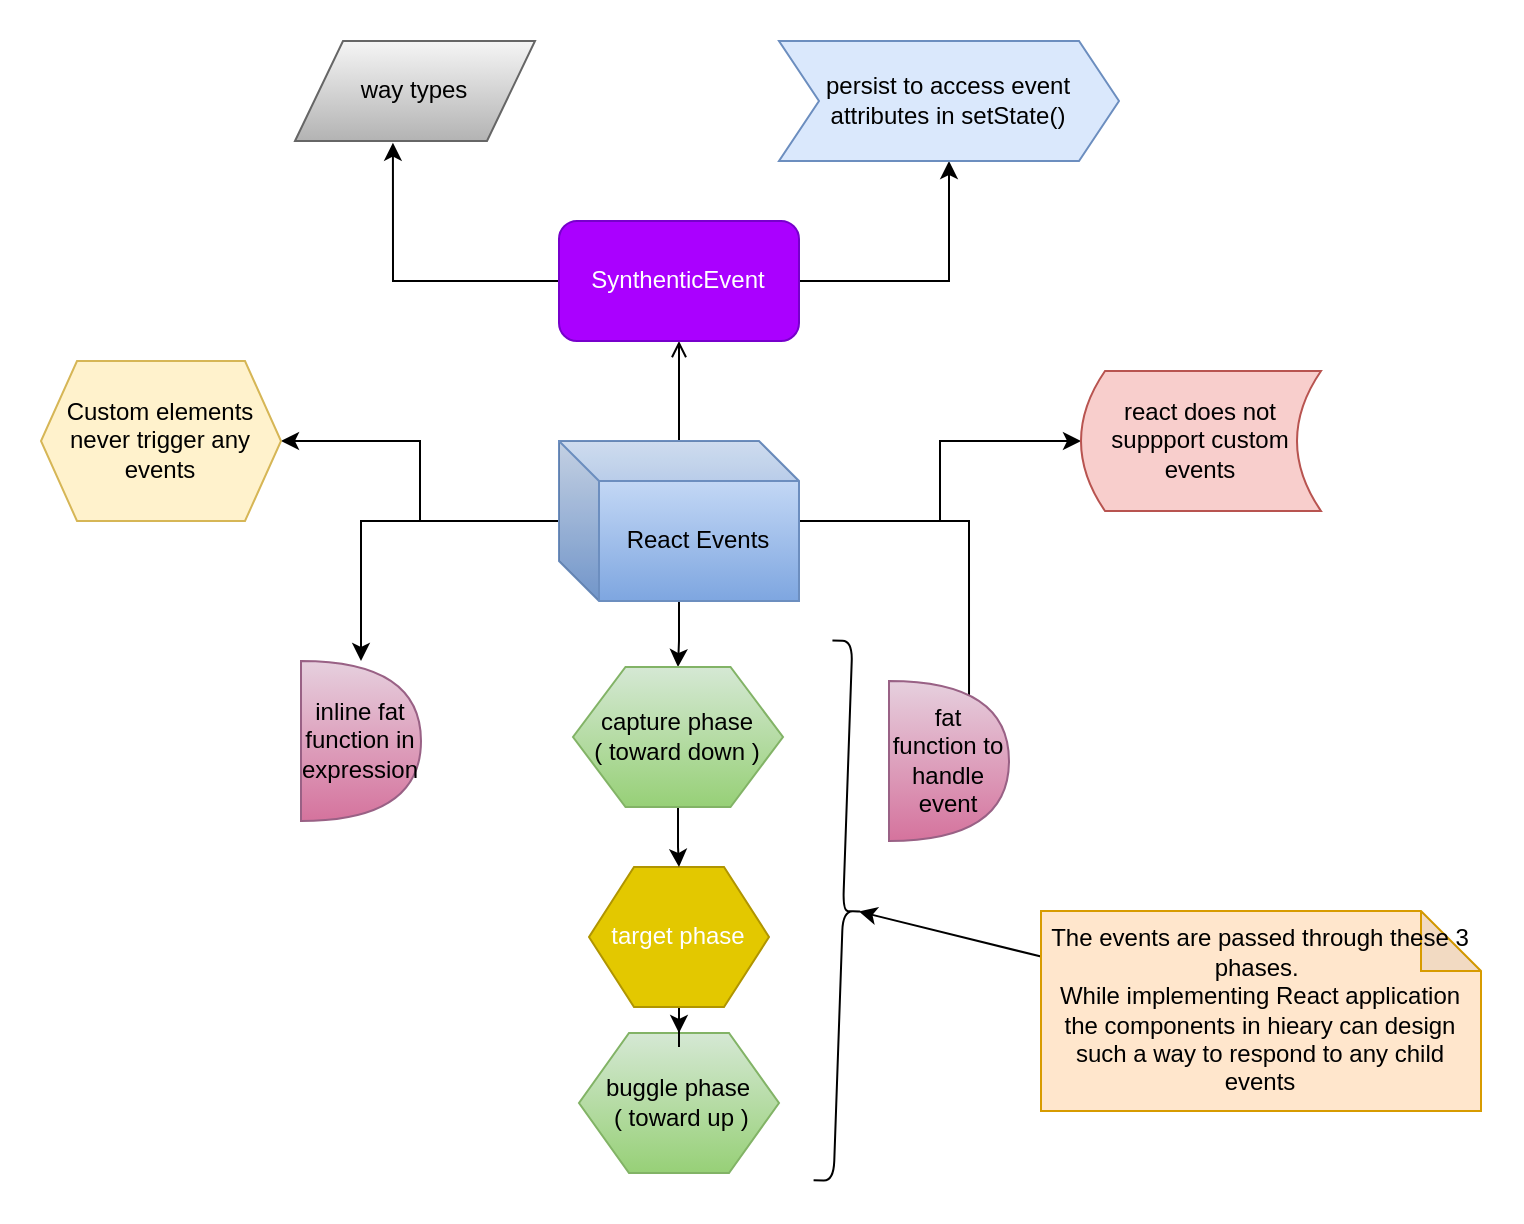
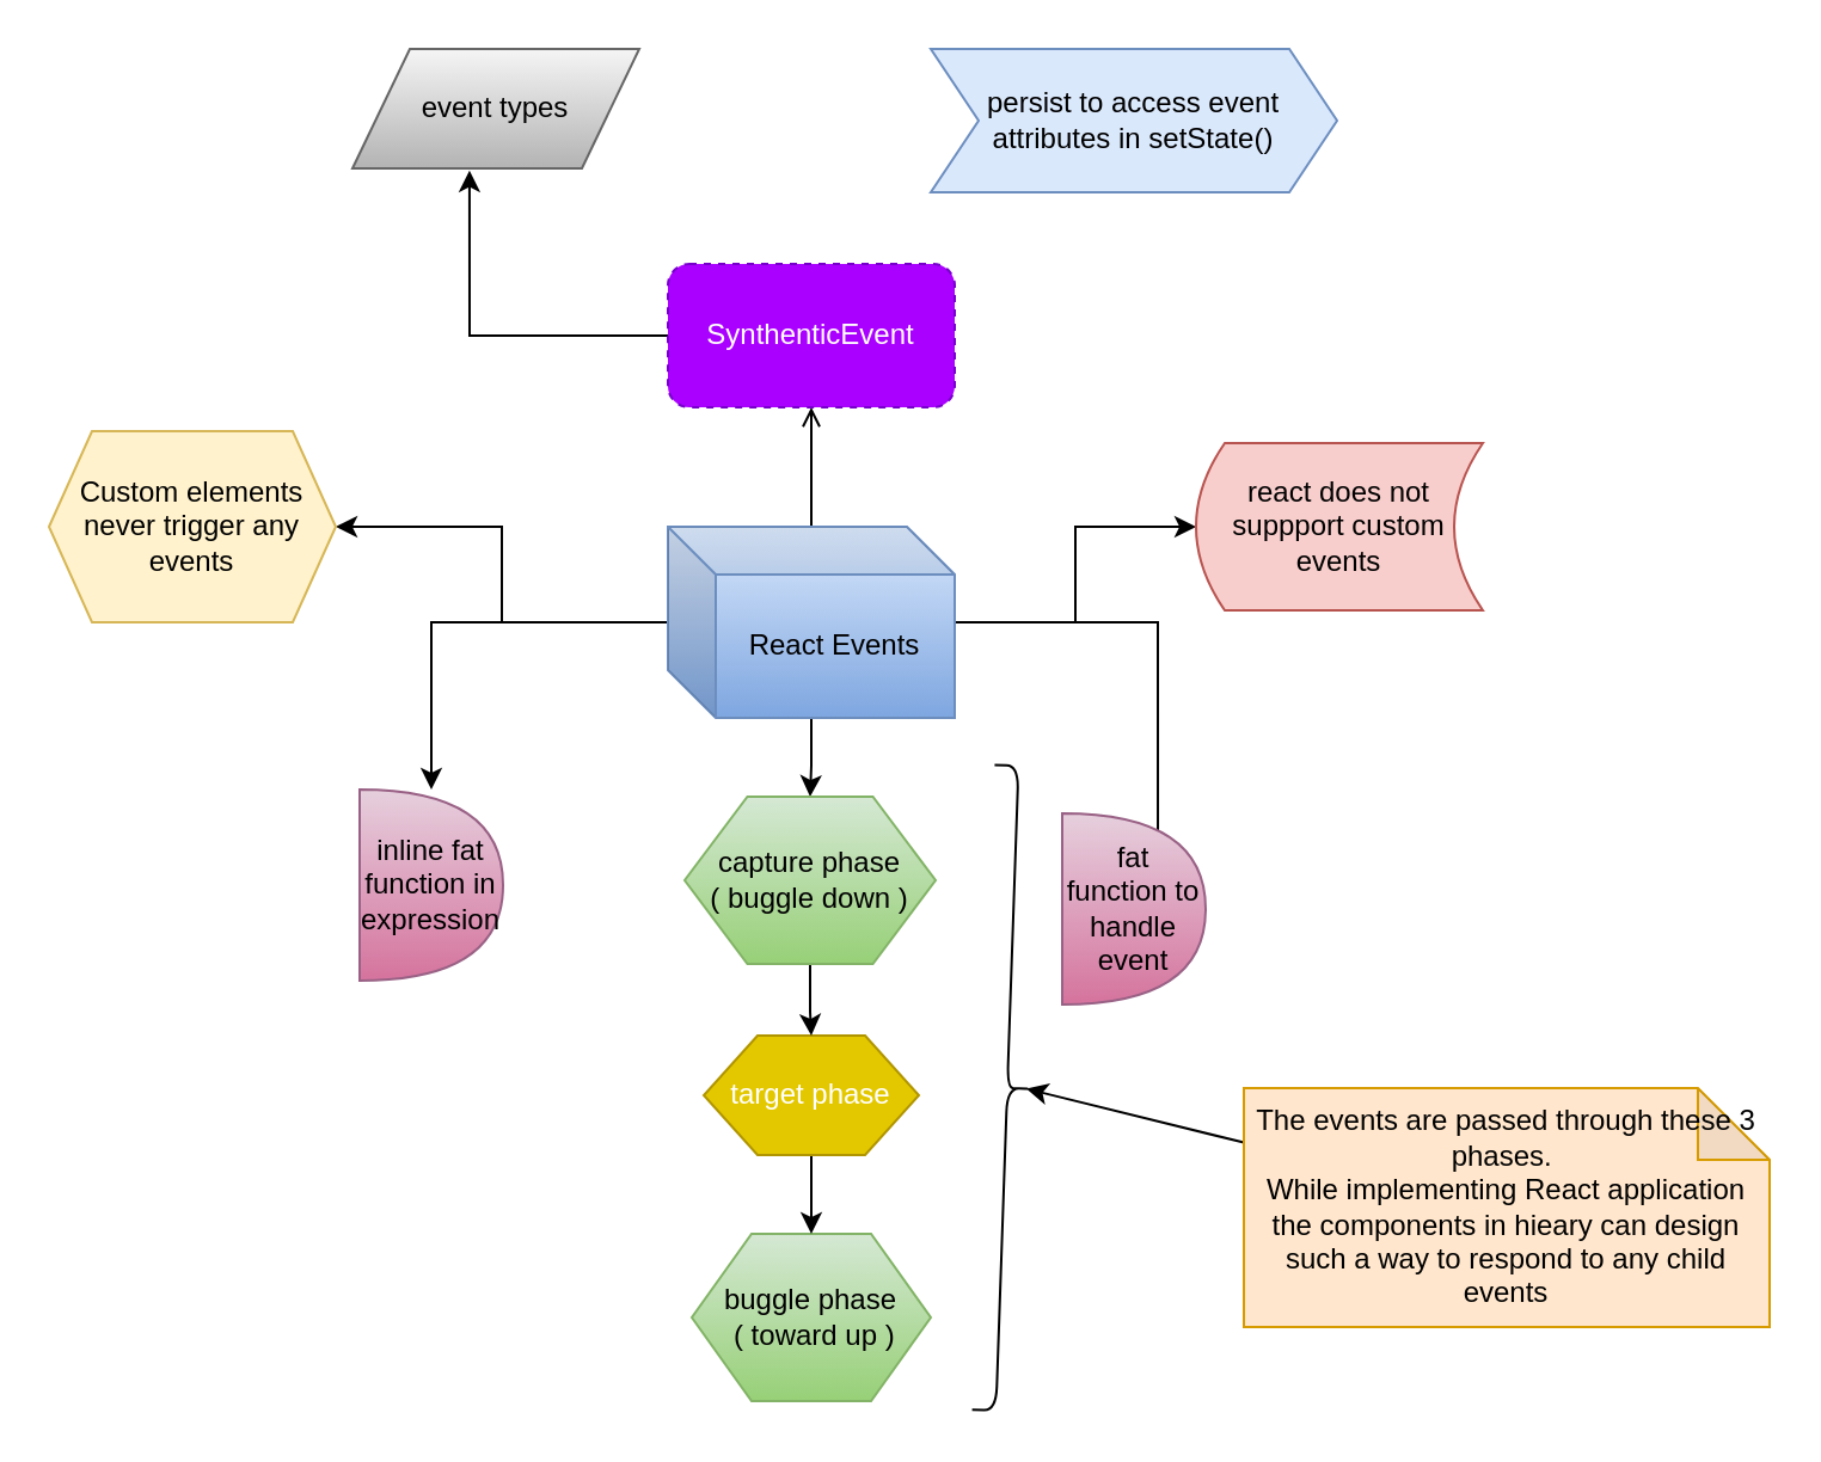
- <mxCell id="13" value="way types" style="shape=parallelogram;perimeter=parallelogramPerimeter;whiteSpace=wrap;html=1;gradientColor=#b3b3b3;fillColor=#f5f5f5;strokeColor=#666666;" parent="1" vertex="1"><mxGeometry x="147" y="20" width="120" height="50" as="geometry" /></mxCell>
+ <mxCell id="13" value="event types" style="shape=parallelogram;perimeter=parallelogramPerimeter;whiteSpace=wrap;html=1;gradientColor=#b3b3b3;fillColor=#f5f5f5;strokeColor=#666666;" parent="1" vertex="1"><mxGeometry x="147" y="20" width="120" height="50" as="geometry" /></mxCell>
- <mxCell id="11" value="SynthenticEvent" style="rounded=1;whiteSpace=wrap;html=1;fillColor=#aa00ff;strokeColor=#7700CC;fontColor=#ffffff;" parent="1" vertex="1"><mxGeometry x="279" y="110" width="120" height="60" as="geometry" /></mxCell>
+ <mxCell id="11" value="SynthenticEvent" style="rounded=1;whiteSpace=wrap;html=1;fillColor=#aa00ff;strokeColor=#7700CC;fontColor=#ffffff;dashed=1;" parent="1" vertex="1"><mxGeometry x="279" y="110" width="120" height="60" as="geometry" /></mxCell>
- <mxCell id="9" style="edgeStyle=orthogonalEdgeStyle;rounded=0;orthogonalLoop=1;jettySize=auto;html=1;exitX=1;exitY=0.5;exitDx=0;exitDy=0;" parent="1" source="11" target="12" edge="1"><mxGeometry relative="1" as="geometry" /></mxCell>
- <mxCell id="14" value="react does not suppport custom events" style="shape=dataStorage;whiteSpace=wrap;html=1;fillColor=#f8cecc;strokeColor=#b85450;" parent="1" vertex="1"><mxGeometry x="540" y="185" width="120" height="70" as="geometry" /></mxCell>
+ <mxCell id="14" value="react does not suppport custom events" style="shape=dataStorage;whiteSpace=wrap;html=1;fillColor=#f8cecc;strokeColor=#b85450;" parent="1" vertex="1"><mxGeometry x="500" y="185" width="120" height="70" as="geometry" /></mxCell>
- <mxCell id="22" value="capture phase&lt;br&gt;( toward down )" style="shape=hexagon;perimeter=hexagonPerimeter2;whiteSpace=wrap;html=1;fillColor=#d5e8d4;strokeColor=#82b366;gradientColor=#97d077;" parent="1" vertex="1"><mxGeometry x="286" y="333" width="105" height="70" as="geometry" /></mxCell>
+ <mxCell id="22" value="capture phase&lt;br&gt;( buggle down )" style="shape=hexagon;perimeter=hexagonPerimeter2;whiteSpace=wrap;html=1;fillColor=#d5e8d4;strokeColor=#82b366;gradientColor=#97d077;" parent="1" vertex="1"><mxGeometry x="286" y="333" width="105" height="70" as="geometry" /></mxCell>
- <mxCell id="19" value="target phase" style="shape=hexagon;perimeter=hexagonPerimeter2;whiteSpace=wrap;html=1;fillColor=#e3c800;strokeColor=#B09500;fontColor=#ffffff;" parent="1" vertex="1"><mxGeometry x="294" y="433" width="90" height="70" as="geometry" /></mxCell>
+ <mxCell id="19" value="target phase" style="shape=hexagon;perimeter=hexagonPerimeter2;whiteSpace=wrap;html=1;fillColor=#e3c800;strokeColor=#B09500;fontColor=#ffffff;" parent="1" vertex="1"><mxGeometry x="294" y="433" width="90" height="50" as="geometry" /></mxCell>
